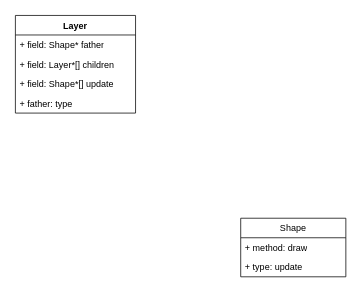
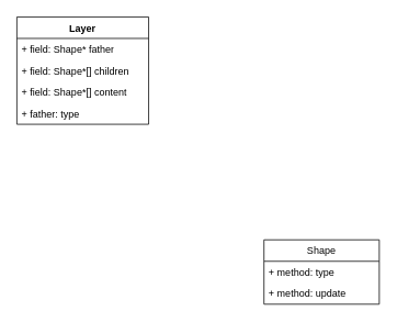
- <mxCell id="4" value="+ field: Layer*[] children" style="text;strokeColor=none;fillColor=none;align=left;verticalAlign=top;spacingLeft=4;spacingRight=4;overflow=hidden;rotatable=0;points=[[0,0.5],[1,0.5]];portConstraint=eastwest;whiteSpace=wrap;html=1;" vertex="1" parent="2"><mxGeometry y="52" width="160" height="26" as="geometry" /></mxCell>
+ <mxCell id="4" value="+ field: Shape*[] children" style="text;strokeColor=none;fillColor=none;align=left;verticalAlign=top;spacingLeft=4;spacingRight=4;overflow=hidden;rotatable=0;points=[[0,0.5],[1,0.5]];portConstraint=eastwest;whiteSpace=wrap;html=1;" vertex="1" parent="2"><mxGeometry y="52" width="160" height="26" as="geometry" /></mxCell>
- <mxCell id="5" value="+ field: Shape*[] update" style="text;strokeColor=none;fillColor=none;align=left;verticalAlign=top;spacingLeft=4;spacingRight=4;overflow=hidden;rotatable=0;points=[[0,0.5],[1,0.5]];portConstraint=eastwest;whiteSpace=wrap;html=1;" vertex="1" parent="2"><mxGeometry y="78" width="160" height="26" as="geometry" /></mxCell>
+ <mxCell id="5" value="+ field: Shape*[] content" style="text;strokeColor=none;fillColor=none;align=left;verticalAlign=top;spacingLeft=4;spacingRight=4;overflow=hidden;rotatable=0;points=[[0,0.5],[1,0.5]];portConstraint=eastwest;whiteSpace=wrap;html=1;" vertex="1" parent="2"><mxGeometry y="78" width="160" height="26" as="geometry" /></mxCell>
- <mxCell id="8" value="+ method: draw" style="text;strokeColor=none;fillColor=none;align=left;verticalAlign=top;spacingLeft=4;spacingRight=4;overflow=hidden;rotatable=0;points=[[0,0.5],[1,0.5]];portConstraint=eastwest;whiteSpace=wrap;html=1;" vertex="1" parent="7"><mxGeometry y="26" width="140" height="26" as="geometry" /></mxCell>
+ <mxCell id="8" value="+ method: type" style="text;strokeColor=none;fillColor=none;align=left;verticalAlign=top;spacingLeft=4;spacingRight=4;overflow=hidden;rotatable=0;points=[[0,0.5],[1,0.5]];portConstraint=eastwest;whiteSpace=wrap;html=1;" vertex="1" parent="7"><mxGeometry y="26" width="140" height="26" as="geometry" /></mxCell>
- <mxCell id="9" value="+ type: update" style="text;strokeColor=none;fillColor=none;align=left;verticalAlign=top;spacingLeft=4;spacingRight=4;overflow=hidden;rotatable=0;points=[[0,0.5],[1,0.5]];portConstraint=eastwest;whiteSpace=wrap;html=1;" vertex="1" parent="7"><mxGeometry y="52" width="140" height="26" as="geometry" /></mxCell>
+ <mxCell id="9" value="+ method: update" style="text;strokeColor=none;fillColor=none;align=left;verticalAlign=top;spacingLeft=4;spacingRight=4;overflow=hidden;rotatable=0;points=[[0,0.5],[1,0.5]];portConstraint=eastwest;whiteSpace=wrap;html=1;" vertex="1" parent="7"><mxGeometry y="52" width="140" height="26" as="geometry" /></mxCell>
